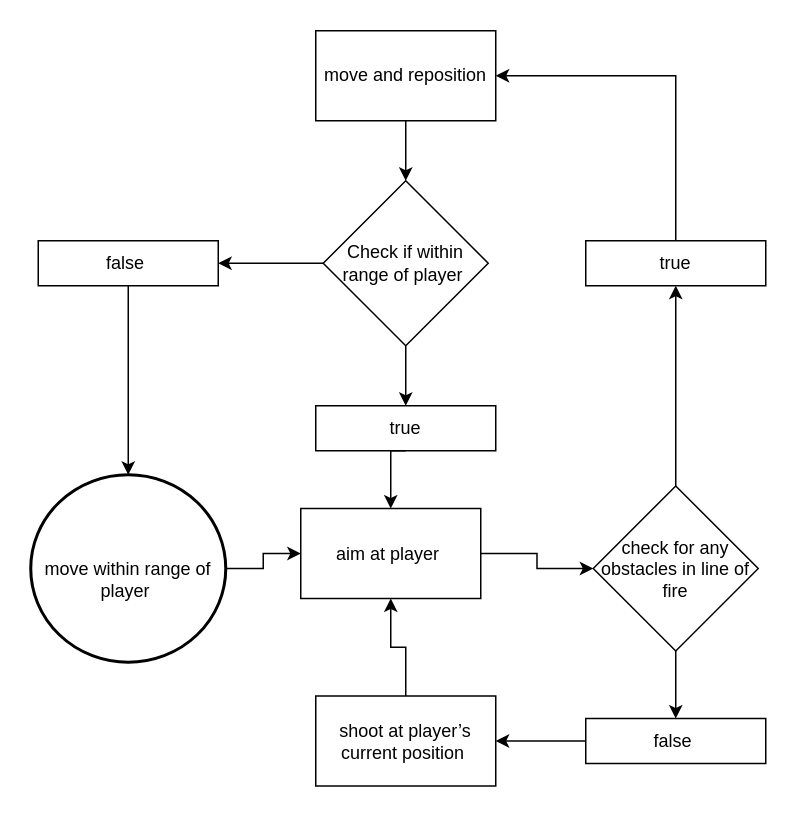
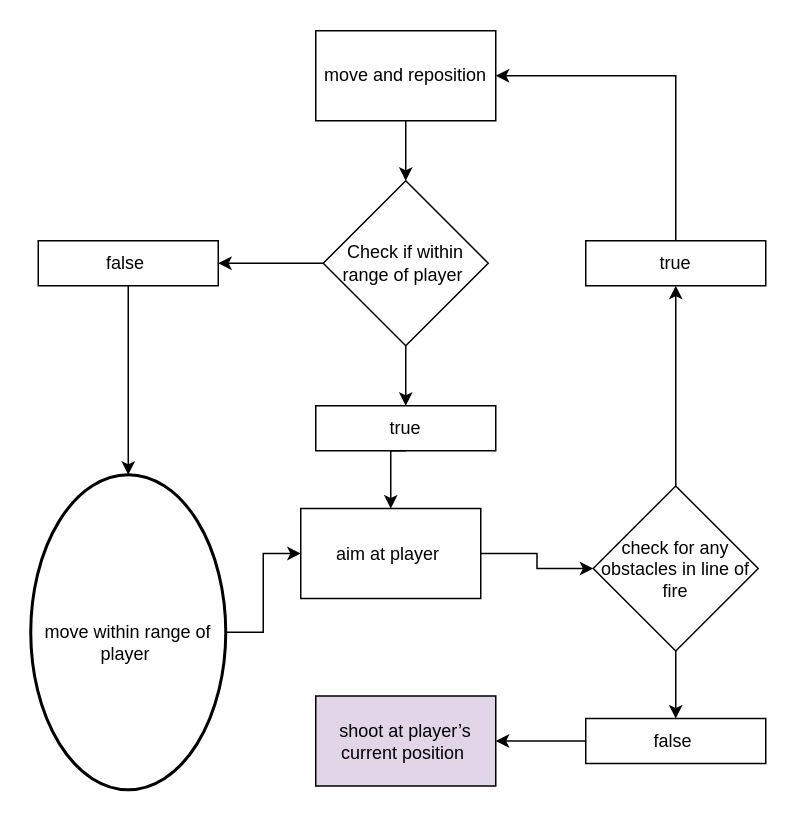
- <mxCell id="3" value="&lt;br&gt;&lt;p class=&quot;MsoNormal&quot;&gt;move within range of player&amp;nbsp;&lt;/p&gt;" style="strokeWidth=2;html=1;shape=mxgraph.flowchart.start_2;whiteSpace=wrap;fillColor=#FFFFFF;" vertex="1" parent="1"><mxGeometry x="20" y="316" width="130" height="125" as="geometry" /></mxCell>
+ <mxCell id="3" value="&lt;br&gt;&lt;p class=&quot;MsoNormal&quot;&gt;move within range of player&amp;nbsp;&lt;/p&gt;" style="strokeWidth=2;html=1;shape=mxgraph.flowchart.start_2;whiteSpace=wrap;fillColor=#FFFFFF;" vertex="1" parent="1"><mxGeometry x="20" y="316" width="130" height="210" as="geometry" /></mxCell>
- <mxCell id="10" value="" style="edgeStyle=orthogonalEdgeStyle;rounded=0;orthogonalLoop=1;jettySize=auto;html=1;" edge="1" parent="1" source="11" target="9"><mxGeometry relative="1" as="geometry" /></mxCell>
- <mxCell id="11" value="&lt;p class=&quot;MsoNormal&quot;&gt;&lt;span style=&quot;font-size: 9pt; line-height: 107%; font-family: Helvetica, sans-serif; background-image: initial; background-position: initial; background-size: initial; background-repeat: initial; background-attachment: initial; background-origin: initial; background-clip: initial;&quot;&gt;shoot at player’s&lt;br/&gt;current position&amp;nbsp;&lt;/span&gt;&lt;/p&gt;" style="rounded=0;whiteSpace=wrap;html=1;labelBackgroundColor=none;fillColor=#FFFFFF;" vertex="1" parent="1"><mxGeometry x="210" y="463.5" width="120" height="60" as="geometry" /></mxCell>
+ <mxCell id="11" value="&lt;p class=&quot;MsoNormal&quot;&gt;&lt;span style=&quot;font-size: 9pt; line-height: 107%; font-family: Helvetica, sans-serif; background-image: initial; background-position: initial; background-size: initial; background-repeat: initial; background-attachment: initial; background-origin: initial; background-clip: initial;&quot;&gt;shoot at player’s&lt;br/&gt;current position&amp;nbsp;&lt;/span&gt;&lt;/p&gt;" style="rounded=0;whiteSpace=wrap;html=1;labelBackgroundColor=none;fillColor=#e1d5e7;" vertex="1" parent="1"><mxGeometry x="210" y="463.5" width="120" height="60" as="geometry" /></mxCell>
